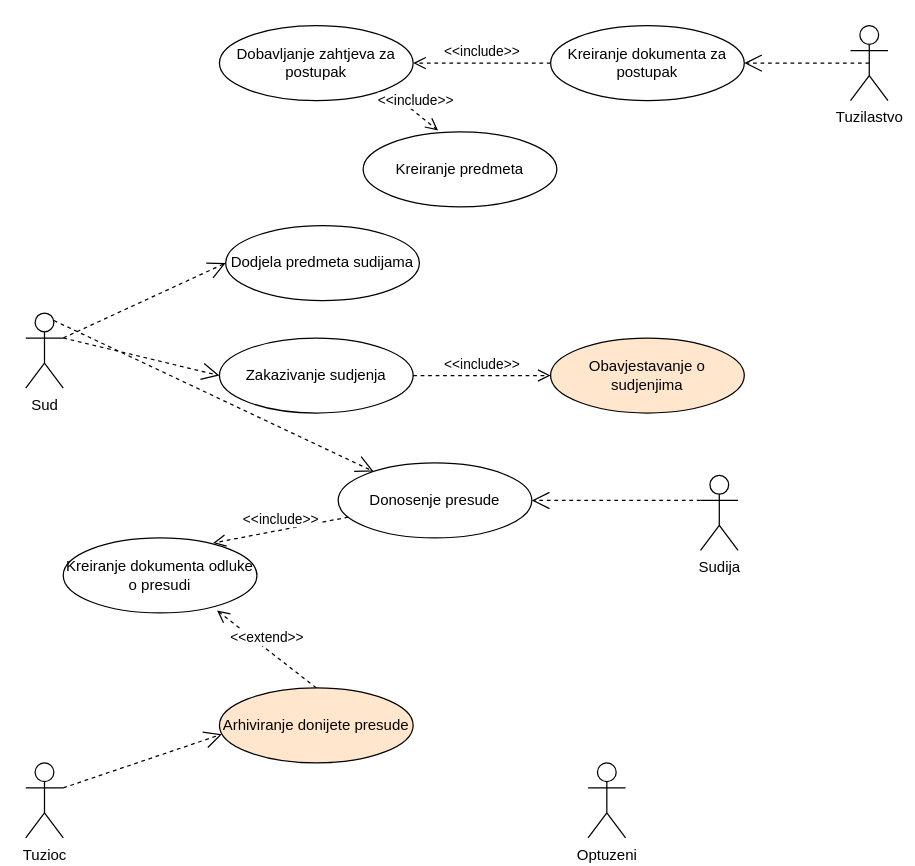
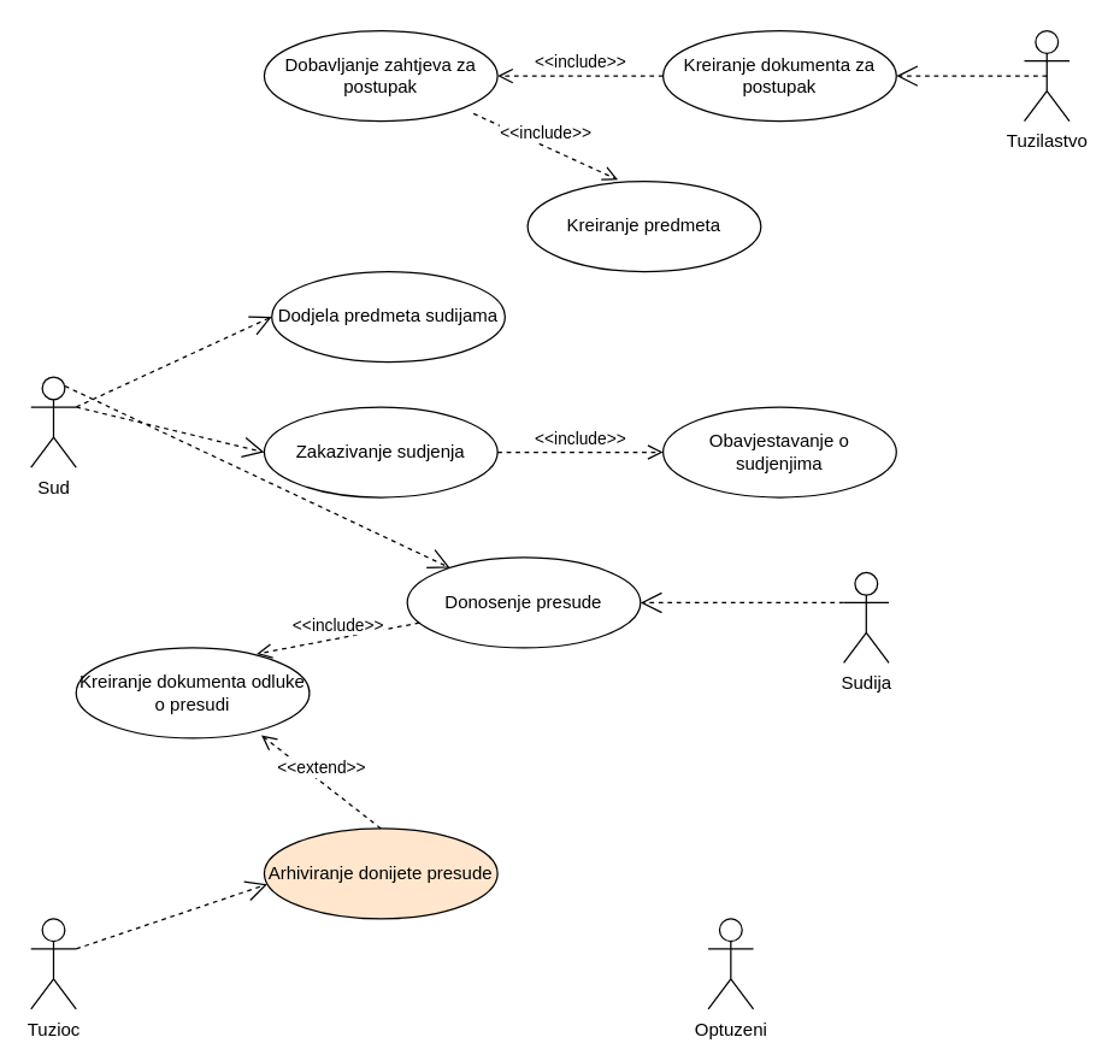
- <mxCell id="7" value="&lt;div&gt;Kreiranje predmeta&lt;br&gt;&lt;/div&gt;" style="ellipse;whiteSpace=wrap;html=1;" parent="1" vertex="1"><mxGeometry x="290" y="105" width="155" height="60" as="geometry" /></mxCell>
+ <mxCell id="7" value="&lt;div&gt;Kreiranje predmeta&lt;br&gt;&lt;/div&gt;" style="ellipse;whiteSpace=wrap;html=1;" parent="1" vertex="1"><mxGeometry x="350" y="120" width="155" height="60" as="geometry" /></mxCell>
- <mxCell id="10" value="&lt;div&gt;Obavjestavanje o sudjenjima&lt;/div&gt;" style="ellipse;whiteSpace=wrap;html=1;fillColor=#ffe6cc;" parent="1" vertex="1"><mxGeometry x="440" y="270" width="155" height="60" as="geometry" /></mxCell>
+ <mxCell id="10" value="&lt;div&gt;Obavjestavanje o sudjenjima&lt;/div&gt;" style="ellipse;whiteSpace=wrap;html=1;" parent="1" vertex="1"><mxGeometry x="440" y="270" width="155" height="60" as="geometry" /></mxCell>
